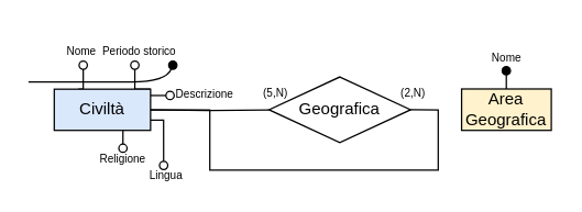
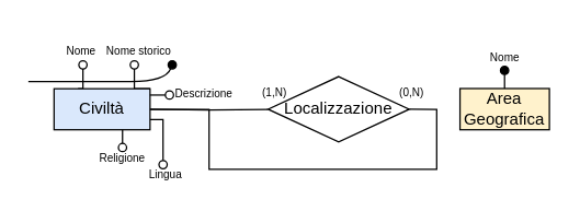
- <mxCell id="10" value="&lt;font style=&quot;font-size: 8px;&quot;&gt;Periodo storico&lt;/font&gt;" style="text;html=1;align=center;verticalAlign=middle;whiteSpace=wrap;rounded=0;" vertex="1" parent="1"><mxGeometry x="66.43" y="20.86" width="70" height="30" as="geometry" /></mxCell>
+ <mxCell id="10" value="&lt;font style=&quot;font-size: 8px;&quot;&gt;Nome storico&lt;/font&gt;" style="text;html=1;align=center;verticalAlign=middle;whiteSpace=wrap;rounded=0;" vertex="1" parent="1"><mxGeometry x="66.43" y="20.86" width="70" height="30" as="geometry" /></mxCell>
- <mxCell id="6" value="&lt;font style=&quot;font-size: 8px;&quot;&gt;(5,N)&lt;/font&gt;" style="text;html=1;align=center;verticalAlign=middle;whiteSpace=wrap;rounded=1;strokeColor=none;glass=0;" vertex="1" parent="1"><mxGeometry x="175" y="58.15" width="50" height="15" as="geometry" /></mxCell>
+ <mxCell id="6" value="&lt;font style=&quot;font-size: 8px;&quot;&gt;(1,N)&lt;/font&gt;" style="text;html=1;align=center;verticalAlign=middle;whiteSpace=wrap;rounded=1;strokeColor=none;glass=0;" vertex="1" parent="1"><mxGeometry x="175" y="58.15" width="50" height="15" as="geometry" /></mxCell>
- <mxCell id="7" value="&lt;font style=&quot;font-size: 8px;&quot;&gt;(2,N)&lt;/font&gt;" style="text;html=1;align=center;verticalAlign=middle;whiteSpace=wrap;rounded=1;strokeColor=none;glass=0;" vertex="1" parent="1"><mxGeometry x="275" y="58.15" width="50" height="15" as="geometry" /></mxCell>
+ <mxCell id="7" value="&lt;font style=&quot;font-size: 8px;&quot;&gt;(0,N)&lt;/font&gt;" style="text;html=1;align=center;verticalAlign=middle;whiteSpace=wrap;rounded=1;strokeColor=none;glass=0;" vertex="1" parent="1"><mxGeometry x="275" y="58.15" width="50" height="15" as="geometry" /></mxCell>
- <mxCell id="5" value="Geografica" style="shape=rhombus;perimeter=rhombusPerimeter;whiteSpace=wrap;html=1;align=center;" vertex="1" parent="1"><mxGeometry x="195" y="55.36" width="102.98" height="47.79" as="geometry" /></mxCell>
+ <mxCell id="5" value="Localizzazione" style="shape=rhombus;perimeter=rhombusPerimeter;whiteSpace=wrap;html=1;align=center;" vertex="1" parent="1"><mxGeometry x="195" y="55.36" width="102.98" height="47.79" as="geometry" /></mxCell>
